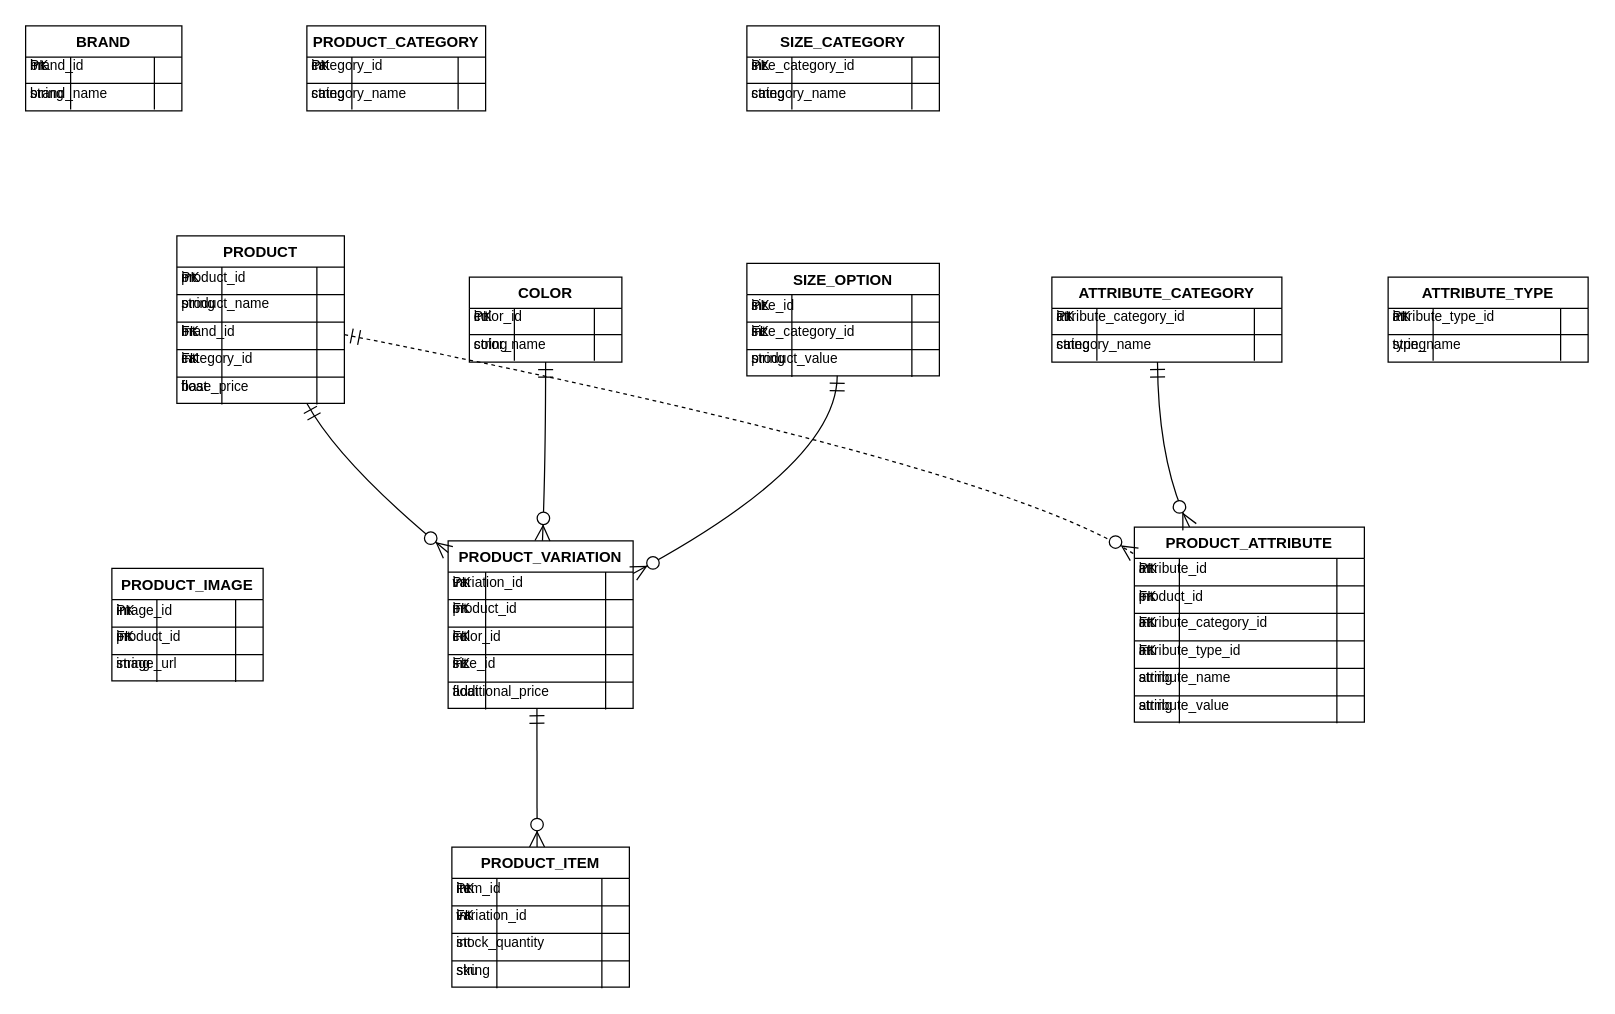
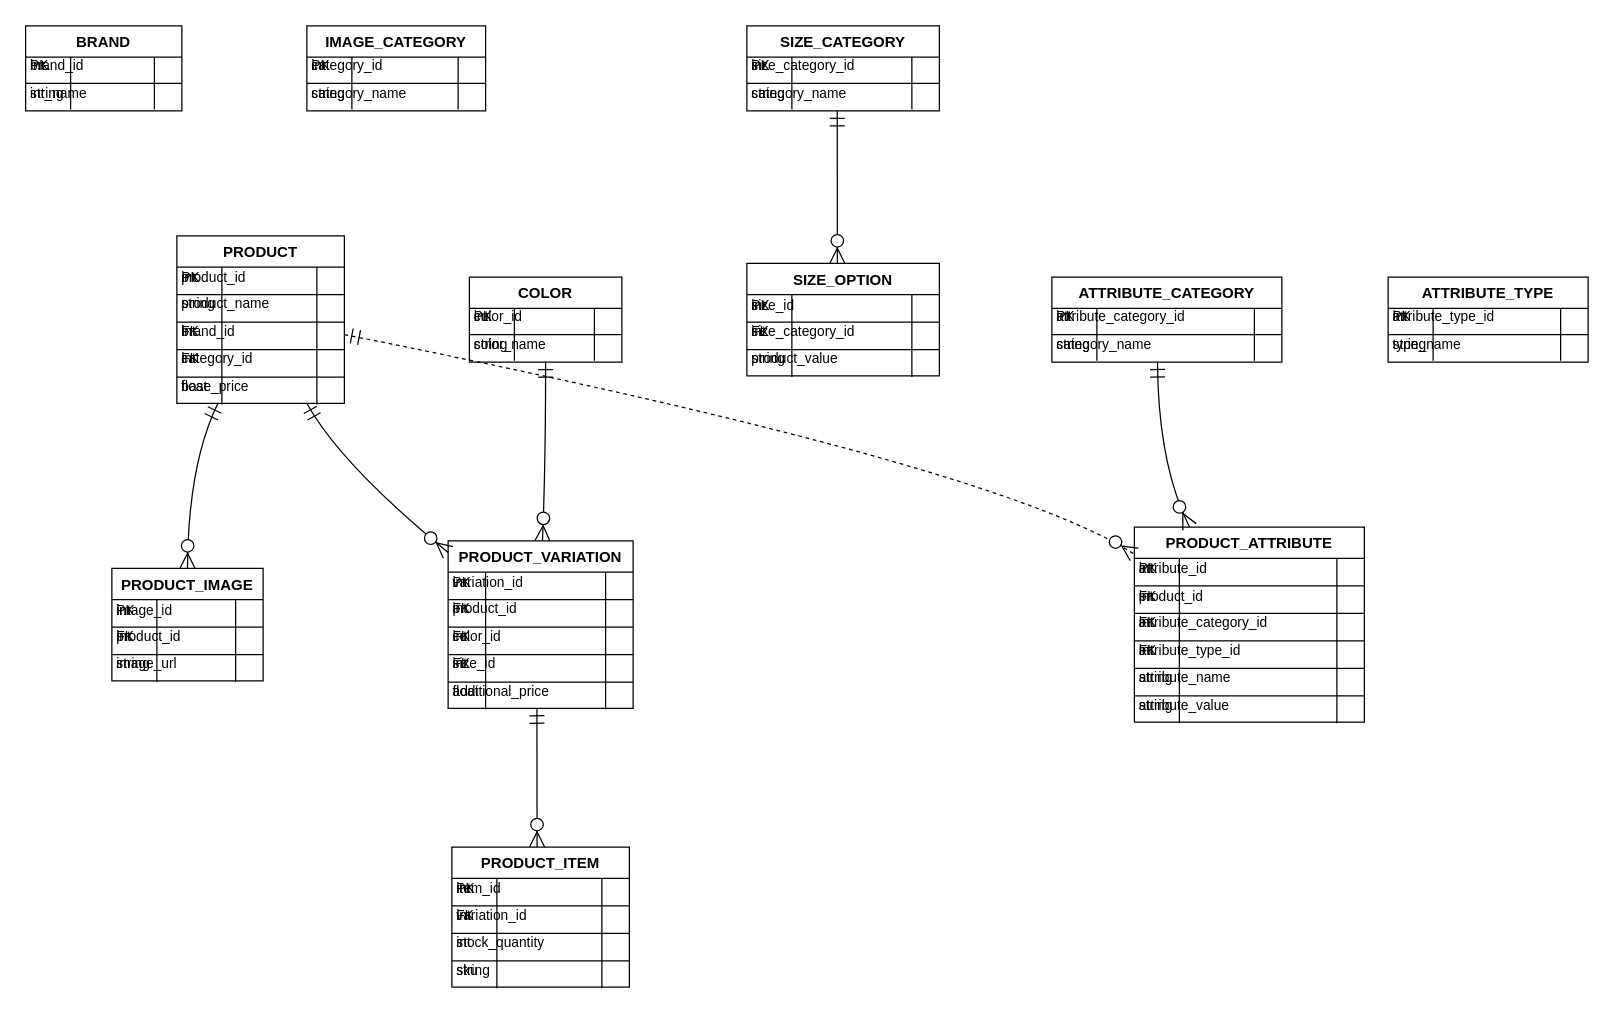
- <mxCell id="11" value="PRODUCT_CATEGORY" style="shape=table;startSize=25;container=1;collapsible=0;childLayout=tableLayout;fixedRows=1;rowLines=1;fontStyle=1;align=center;resizeLast=1;" vertex="1" parent="1"><mxGeometry x="245" y="20" width="143" height="68" as="geometry" /></mxCell>
+ <mxCell id="11" value="IMAGE_CATEGORY" style="shape=table;startSize=25;container=1;collapsible=0;childLayout=tableLayout;fixedRows=1;rowLines=1;fontStyle=1;align=center;resizeLast=1;" vertex="1" parent="1"><mxGeometry x="245" y="20" width="143" height="68" as="geometry" /></mxCell>
- <mxCell id="9" value="brand_name" style="shape=partialRectangle;connectable=0;fillColor=none;top=0;left=0;bottom=0;right=0;align=left;spacingLeft=2;overflow=hidden;fontSize=11;" vertex="1" parent="7"><mxGeometry width="67" height="21" as="geometry" /></mxCell>
+ <mxCell id="9" value="int_name" style="shape=partialRectangle;connectable=0;fillColor=none;top=0;left=0;bottom=0;right=0;align=left;spacingLeft=2;overflow=hidden;fontSize=11;" vertex="1" parent="7"><mxGeometry width="67" height="21" as="geometry" /></mxCell>
+ <mxCell id="170" value="" style="curved=1;startArrow=ERmandOne;startSize=10;;endArrow=ERzeroToMany;endSize=10;;exitX=0.47;exitY=0.99;entryX=0.47;entryY=0;" edge="1" parent="1" source="63" target="72"><mxGeometry relative="1" as="geometry"><Array as="points" /></mxGeometry></mxCell>
+ <mxCell id="166" value="" style="curved=1;startArrow=ERmandOne;startSize=10;;endArrow=ERzeroToMany;endSize=10;;exitX=0.25;exitY=0.99;entryX=0.5;entryY=0;" edge="1" parent="1" source="20" target="41"><mxGeometry relative="1" as="geometry"><Array as="points"><mxPoint x="150" y="371" /></Array></mxGeometry></mxCell>
- <mxCell id="169" value="" style="curved=1;startArrow=ERmandOne;startSize=10;;endArrow=ERzeroToMany;endSize=10;;exitX=0.47;exitY=0.99;entryX=0.96;entryY=0.22;" edge="1" parent="1" source="72" target="85"><mxGeometry relative="1" as="geometry"><Array as="points"><mxPoint x="669" y="371" /></Array></mxGeometry></mxCell>
